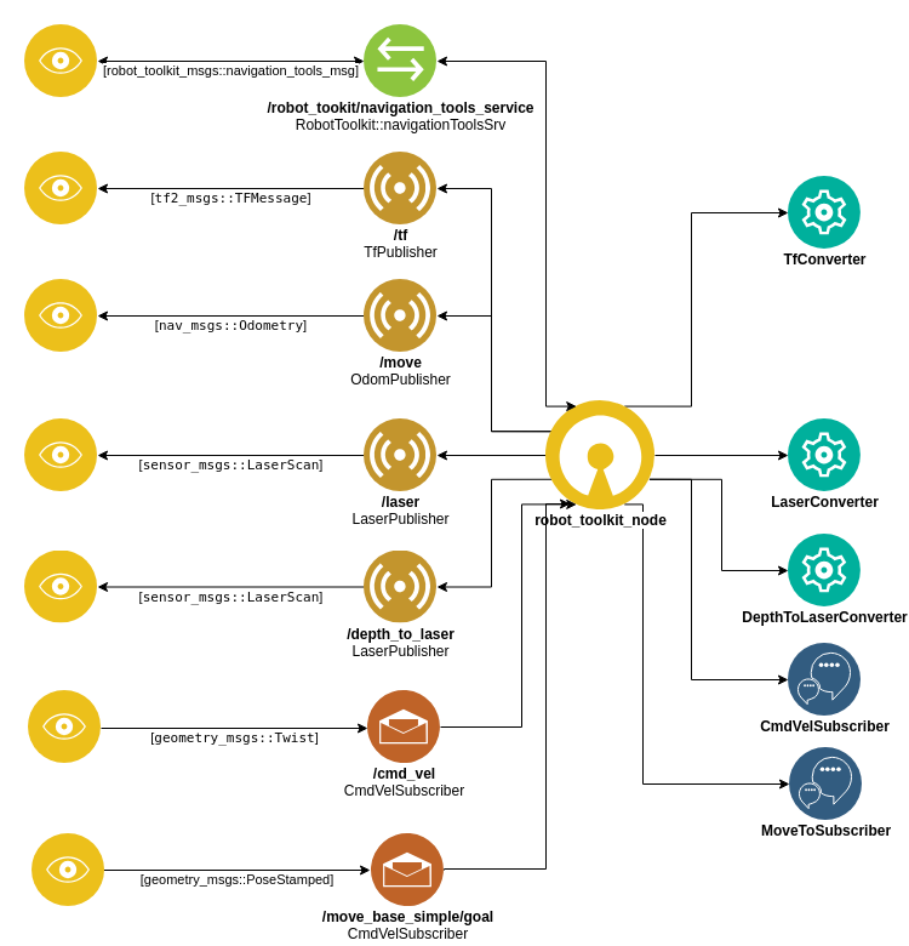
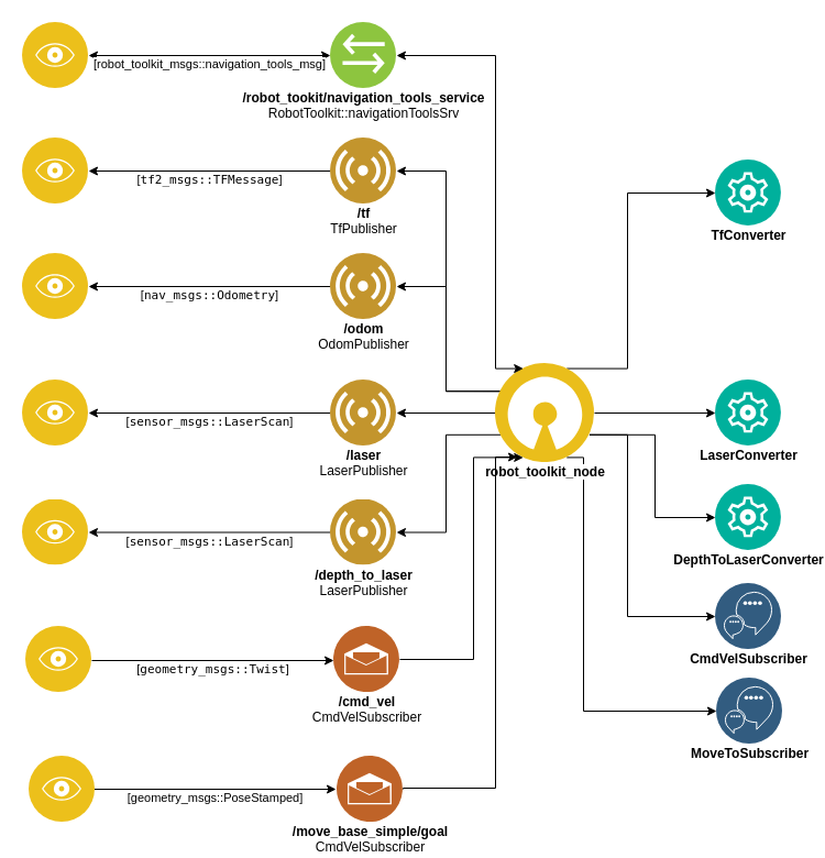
- <mxCell id="26" value="/move&lt;br&gt;&lt;span style=&quot;font-weight: normal&quot;&gt;OdomPublisher&lt;/span&gt;&lt;br&gt;" style="aspect=fixed;perimeter=ellipsePerimeter;html=1;align=center;shadow=0;dashed=0;fontColor=#000000;labelBackgroundColor=#ffffff;fontSize=12;spacingTop=-5;image;image=img/lib/ibm/users/sensor.svg;fontStyle=1;verticalAlign=top;horizontal=1;" parent="1" vertex="1"><mxGeometry x="300" y="230" width="60" height="60" as="geometry" /></mxCell>
+ <mxCell id="26" value="/odom&lt;br&gt;&lt;span style=&quot;font-weight: normal&quot;&gt;OdomPublisher&lt;/span&gt;&lt;br&gt;" style="aspect=fixed;perimeter=ellipsePerimeter;html=1;align=center;shadow=0;dashed=0;fontColor=#000000;labelBackgroundColor=#ffffff;fontSize=12;spacingTop=-5;image;image=img/lib/ibm/users/sensor.svg;fontStyle=1;verticalAlign=top;horizontal=1;" parent="1" vertex="1"><mxGeometry x="300" y="230" width="60" height="60" as="geometry" /></mxCell>
